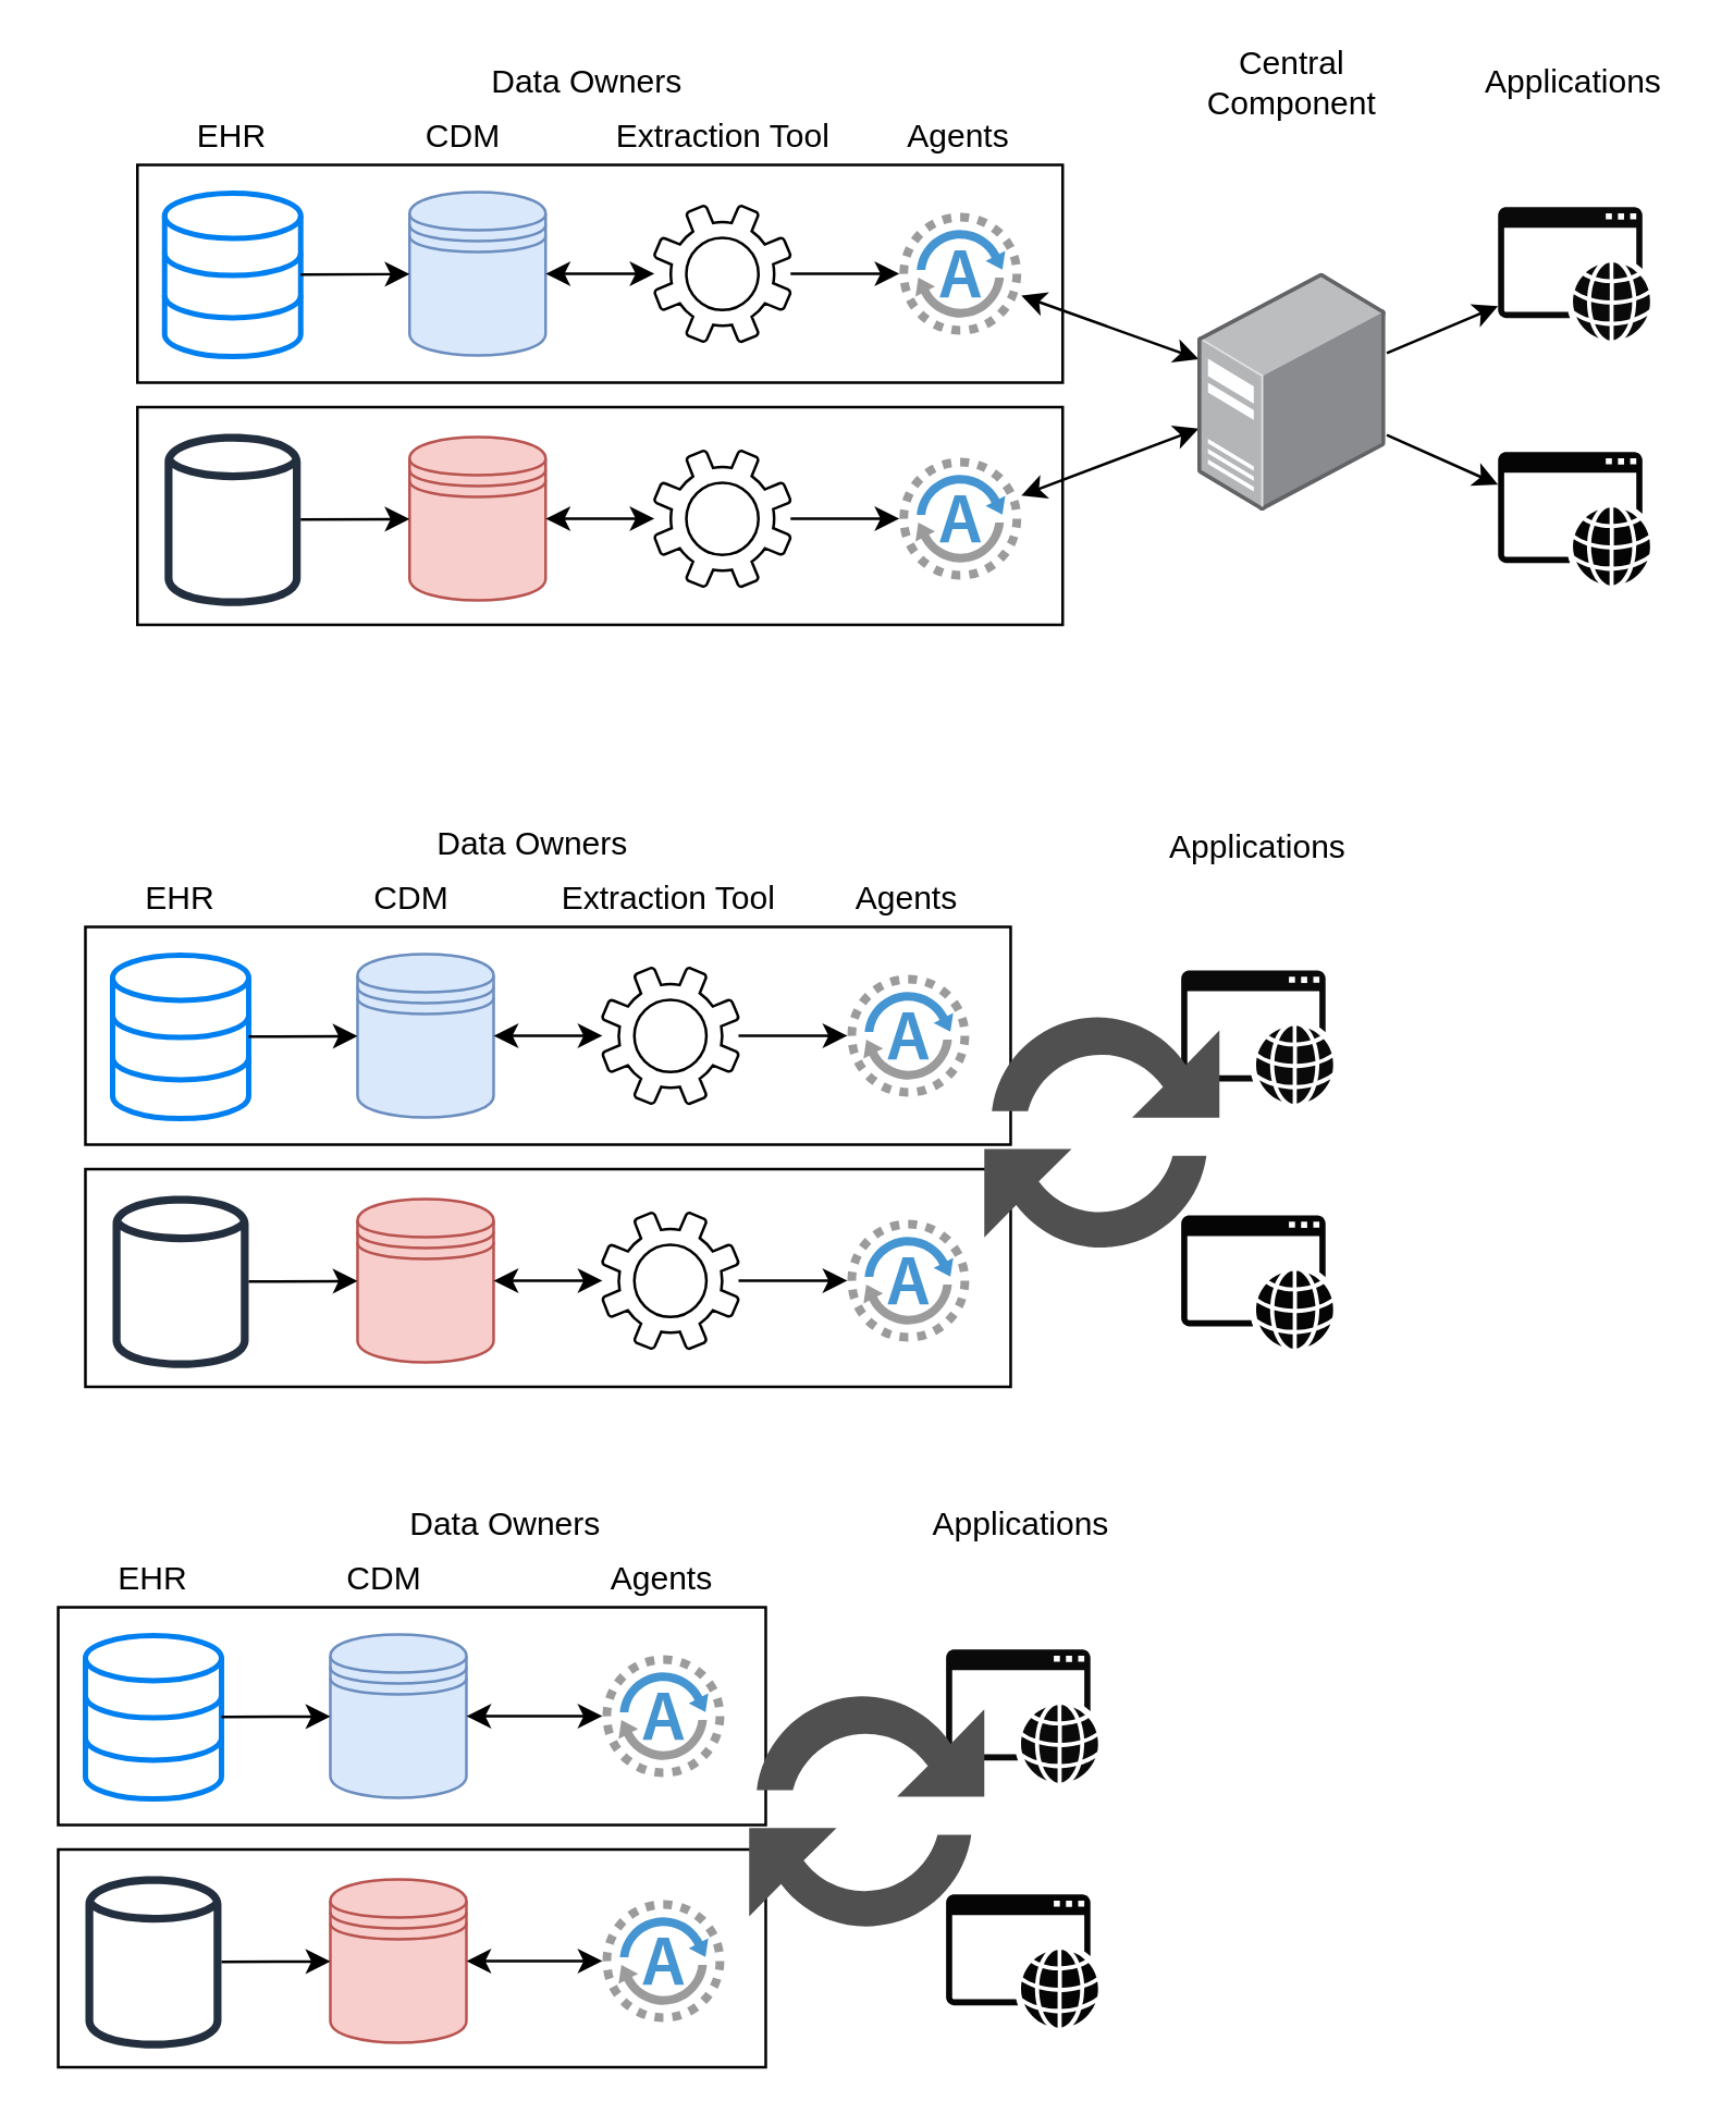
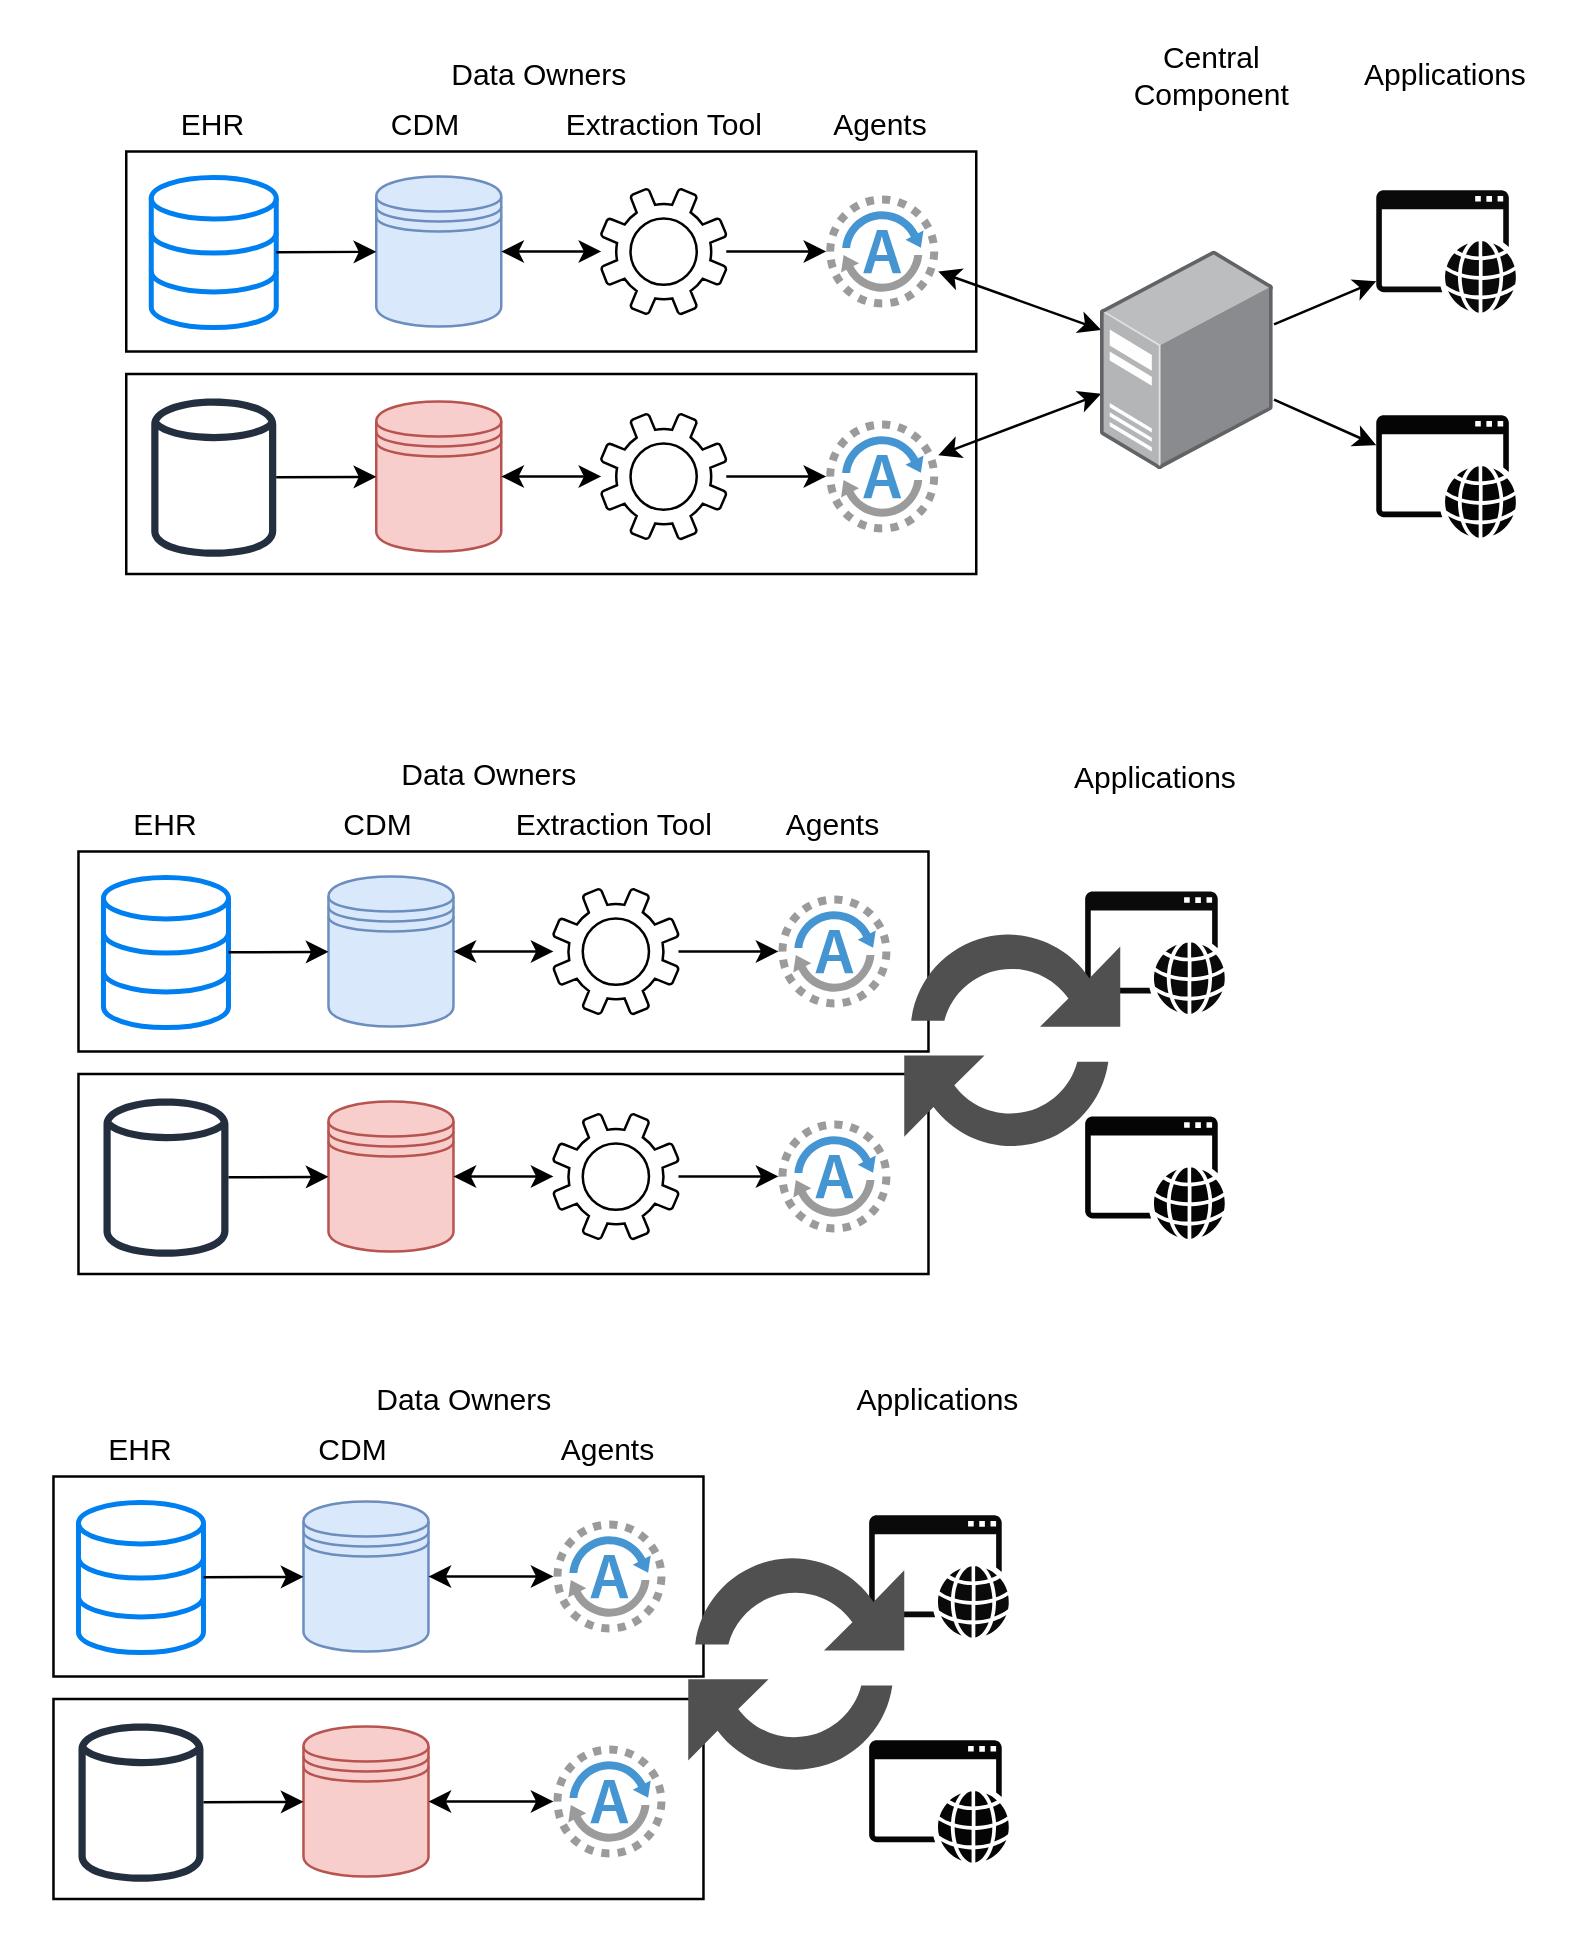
- <mxCell id="31" value="&lt;span style=&quot;background-color: rgb(255 , 255 , 255)&quot;&gt;Central Component&lt;/span&gt;" style="text;html=1;strokeColor=none;fillColor=none;align=center;verticalAlign=middle;whiteSpace=wrap;rounded=0;" parent="1" vertex="1"><mxGeometry x="432.97" y="20" width="83.16" height="20" as="geometry" /></mxCell>
+ <mxCell id="31" value="&lt;span style=&quot;background-color: rgb(255 , 255 , 255)&quot;&gt;Central Component&lt;/span&gt;" style="text;html=1;strokeColor=none;fillColor=none;align=center;verticalAlign=middle;whiteSpace=wrap;rounded=0;" parent="1" vertex="1"><mxGeometry x="442.97" y="20" width="83.16" height="20" as="geometry" /></mxCell>
